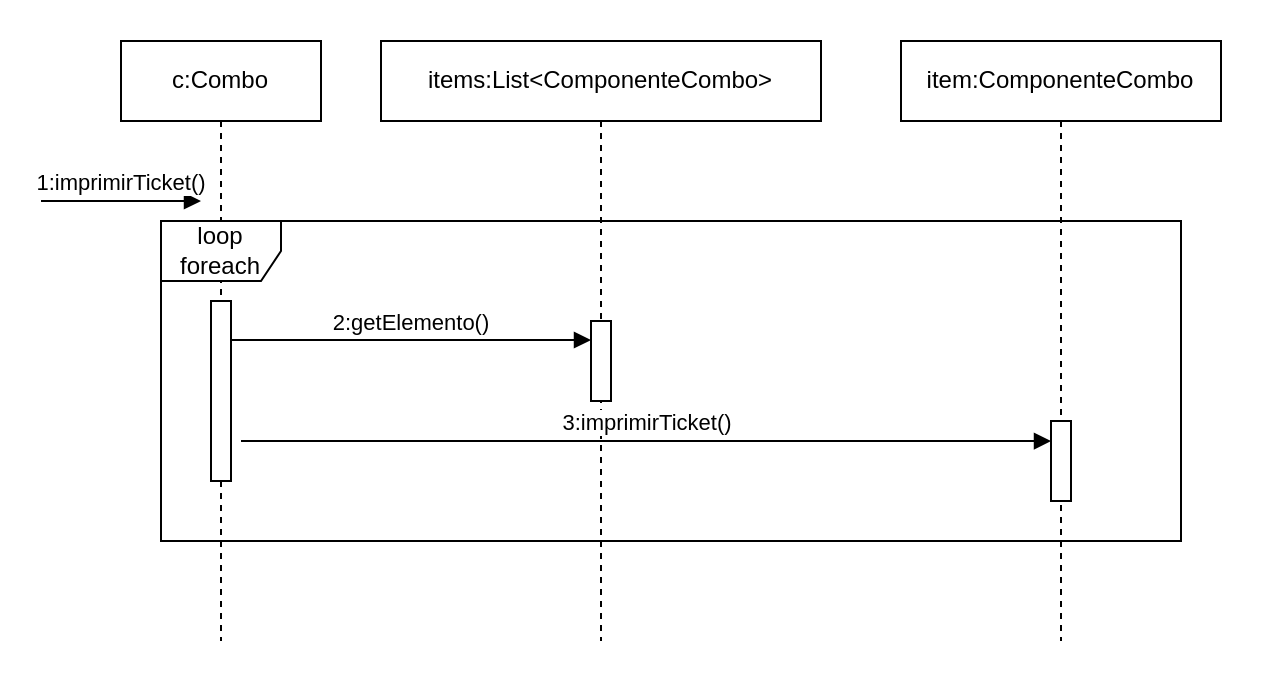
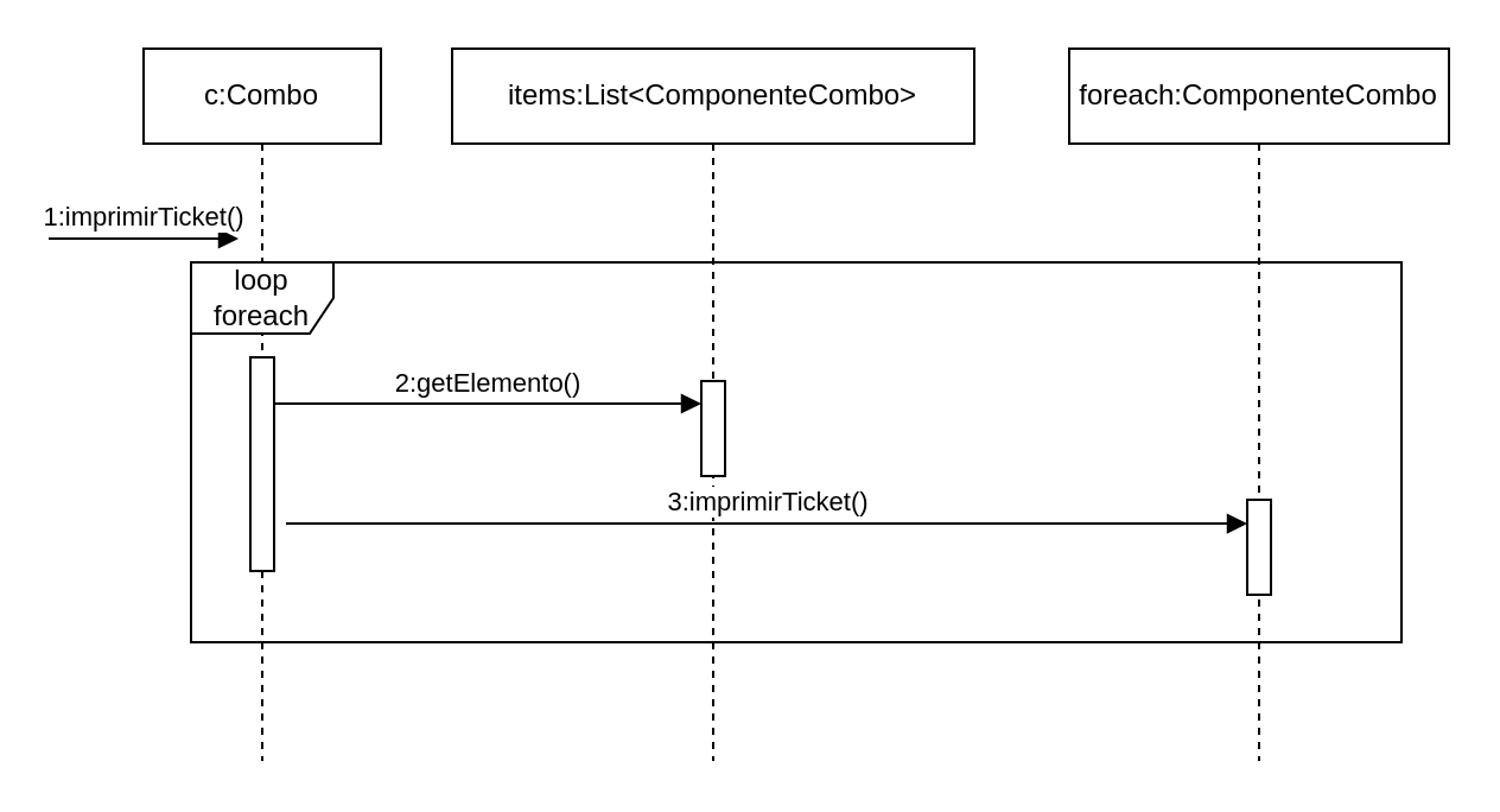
- <mxCell id="8" value="item:ComponenteCombo" style="shape=umlLifeline;perimeter=lifelinePerimeter;whiteSpace=wrap;html=1;container=1;dropTarget=0;collapsible=0;recursiveResize=0;outlineConnect=0;portConstraint=eastwest;newEdgeStyle={&quot;curved&quot;:0,&quot;rounded&quot;:0};" vertex="1" parent="1"><mxGeometry x="450" y="20" width="160" height="300" as="geometry" /></mxCell>
+ <mxCell id="8" value="foreach:ComponenteCombo" style="shape=umlLifeline;perimeter=lifelinePerimeter;whiteSpace=wrap;html=1;container=1;dropTarget=0;collapsible=0;recursiveResize=0;outlineConnect=0;portConstraint=eastwest;newEdgeStyle={&quot;curved&quot;:0,&quot;rounded&quot;:0};" vertex="1" parent="1"><mxGeometry x="450" y="20" width="160" height="300" as="geometry" /></mxCell>
